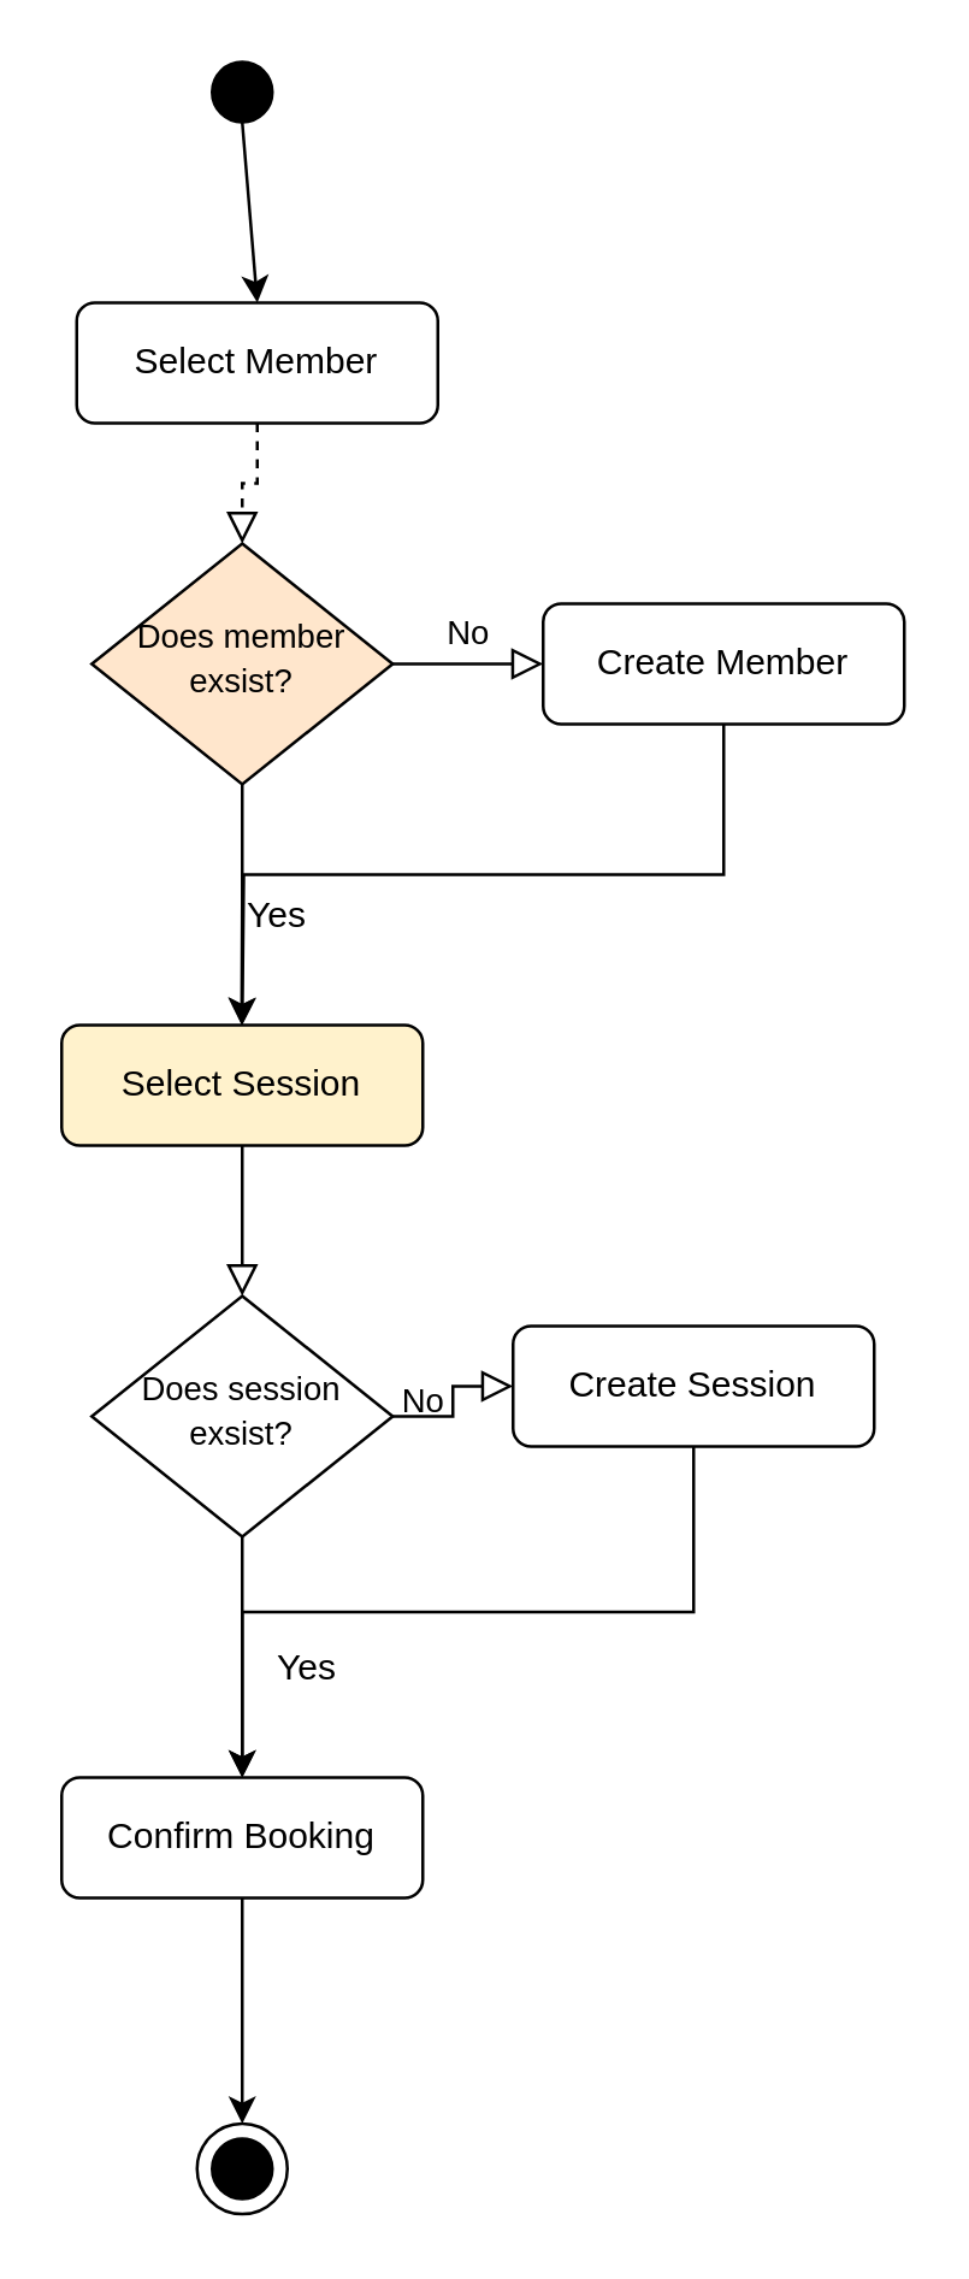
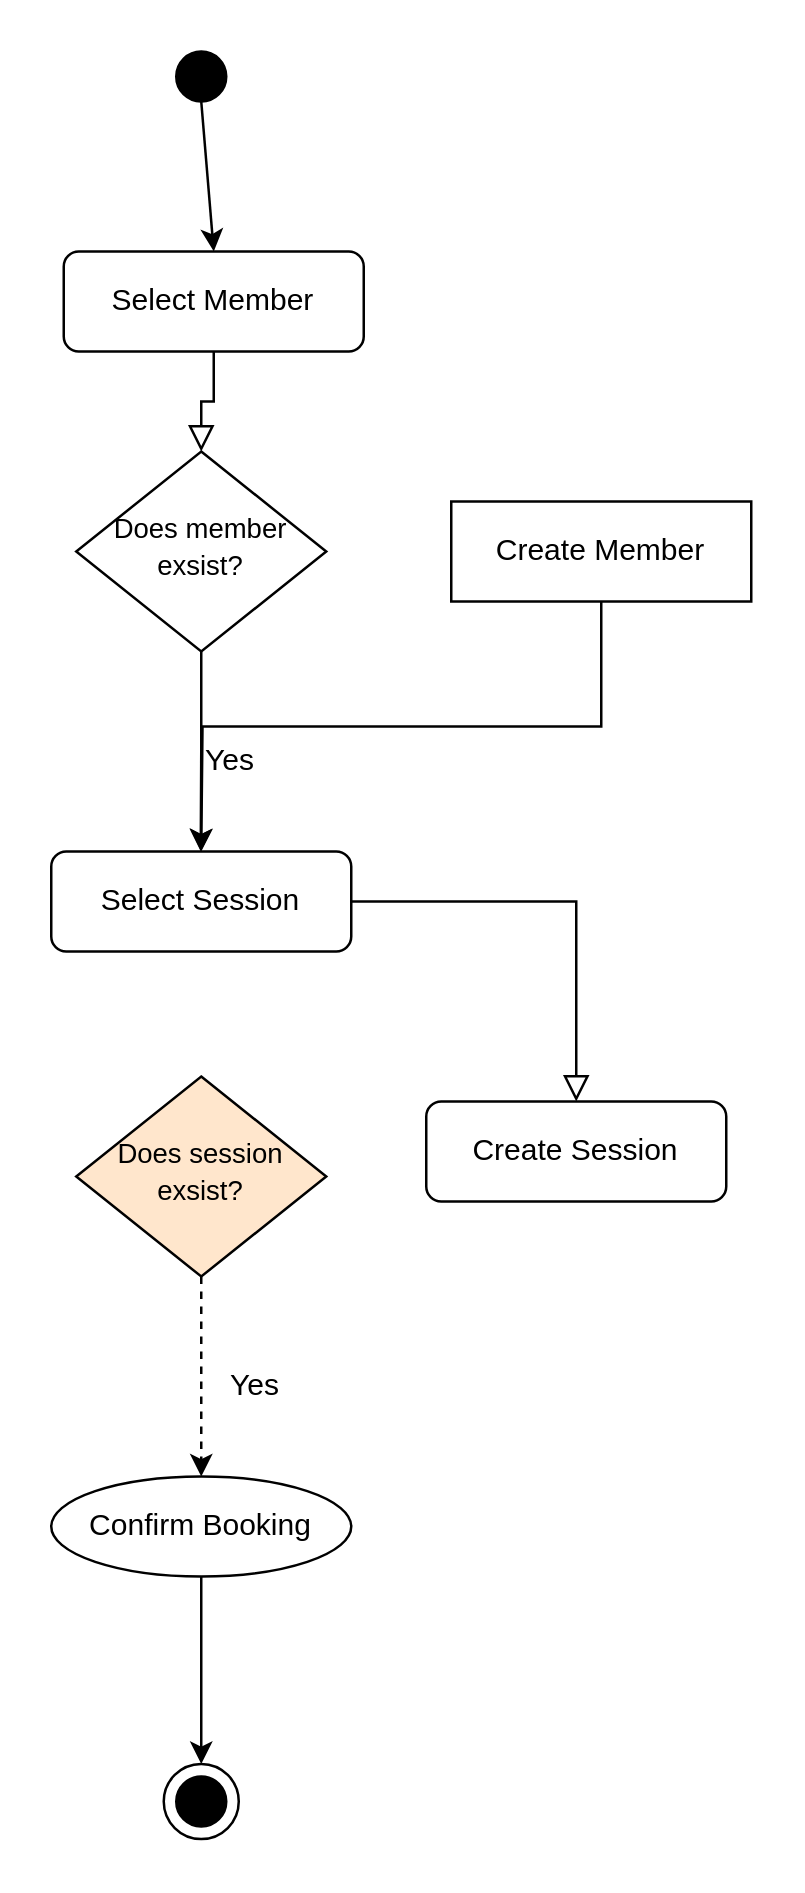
- <mxCell id="2" value="" style="rounded=0;html=1;jettySize=auto;orthogonalLoop=1;fontSize=11;endArrow=block;endFill=0;endSize=8;strokeWidth=1;shadow=0;labelBackgroundColor=none;edgeStyle=orthogonalEdgeStyle;dashed=1;" parent="1" source="3" target="6" edge="1"><mxGeometry relative="1" as="geometry" /></mxCell>
+ <mxCell id="2" value="" style="rounded=0;html=1;jettySize=auto;orthogonalLoop=1;fontSize=11;endArrow=block;endFill=0;endSize=8;strokeWidth=1;shadow=0;labelBackgroundColor=none;edgeStyle=orthogonalEdgeStyle;" parent="1" source="3" target="6" edge="1"><mxGeometry relative="1" as="geometry" /></mxCell>
- <mxCell id="6" value="&lt;font style=&quot;font-size: 11px&quot;&gt;Does member exsist?&lt;/font&gt;" style="rhombus;whiteSpace=wrap;html=1;shadow=0;fontFamily=Helvetica;fontSize=12;align=center;strokeWidth=1;spacing=6;spacingTop=-4;fillColor=#ffe6cc;" parent="1" vertex="1"><mxGeometry x="30" y="180" width="100" height="80" as="geometry" /></mxCell>
+ <mxCell id="6" value="&lt;font style=&quot;font-size: 11px&quot;&gt;Does member exsist?&lt;/font&gt;" style="rhombus;whiteSpace=wrap;html=1;shadow=0;fontFamily=Helvetica;fontSize=12;align=center;strokeWidth=1;spacing=6;spacingTop=-4;" parent="1" vertex="1"><mxGeometry x="30" y="180" width="100" height="80" as="geometry" /></mxCell>
- <mxCell id="4" value="No" style="edgeStyle=orthogonalEdgeStyle;rounded=0;html=1;jettySize=auto;orthogonalLoop=1;fontSize=11;endArrow=block;endFill=0;endSize=8;strokeWidth=1;shadow=0;labelBackgroundColor=none;" parent="1" source="6" target="8" edge="1"><mxGeometry y="10" relative="1" as="geometry"><mxPoint as="offset" /></mxGeometry></mxCell>
- <mxCell id="8" value="Create Member" style="rounded=1;whiteSpace=wrap;html=1;fontSize=12;glass=0;strokeWidth=1;shadow=0;" parent="1" vertex="1"><mxGeometry x="180" y="200" width="120" height="40" as="geometry" /></mxCell>
+ <mxCell id="8" value="Create Member" style="whiteSpace=wrap;html=1;fontSize=12;glass=0;strokeWidth=1;shadow=0;rounded=0;" parent="1" vertex="1"><mxGeometry x="180" y="200" width="120" height="40" as="geometry" /></mxCell>
- <mxCell id="14" value="Select Session" style="rounded=1;whiteSpace=wrap;html=1;fontSize=12;glass=0;strokeWidth=1;shadow=0;fillColor=#fff2cc;" vertex="1" parent="1"><mxGeometry x="20" y="340" width="120" height="40" as="geometry" /></mxCell>
+ <mxCell id="14" value="Select Session" style="rounded=1;whiteSpace=wrap;html=1;fontSize=12;glass=0;strokeWidth=1;shadow=0;" vertex="1" parent="1"><mxGeometry x="20" y="340" width="120" height="40" as="geometry" /></mxCell>
- <mxCell id="13" value="" style="rounded=0;html=1;jettySize=auto;orthogonalLoop=1;fontSize=11;endArrow=block;endFill=0;endSize=8;strokeWidth=1;shadow=0;labelBackgroundColor=none;edgeStyle=orthogonalEdgeStyle;" edge="1" parent="1" source="14" target="17"><mxGeometry relative="1" as="geometry" /></mxCell>
+ <mxCell id="13" value="" style="rounded=0;html=1;jettySize=auto;orthogonalLoop=1;fontSize=11;endArrow=block;endFill=0;endSize=8;strokeWidth=1;shadow=0;labelBackgroundColor=none;edgeStyle=orthogonalEdgeStyle;" edge="1" parent="1" source="14" target="19"><mxGeometry relative="1" as="geometry" /></mxCell>
- <mxCell id="17" value="&lt;font style=&quot;font-size: 11px&quot;&gt;Does session exsist?&lt;/font&gt;" style="rhombus;whiteSpace=wrap;html=1;shadow=0;fontFamily=Helvetica;fontSize=12;align=center;strokeWidth=1;spacing=6;spacingTop=-4;" vertex="1" parent="1"><mxGeometry x="30" y="430" width="100" height="80" as="geometry" /></mxCell>
+ <mxCell id="17" value="&lt;font style=&quot;font-size: 11px&quot;&gt;Does session exsist?&lt;/font&gt;" style="rhombus;whiteSpace=wrap;html=1;shadow=0;fontFamily=Helvetica;fontSize=12;align=center;strokeWidth=1;spacing=6;spacingTop=-4;fillColor=#ffe6cc;" vertex="1" parent="1"><mxGeometry x="30" y="430" width="100" height="80" as="geometry" /></mxCell>
- <mxCell id="15" value="No" style="edgeStyle=orthogonalEdgeStyle;rounded=0;html=1;jettySize=auto;orthogonalLoop=1;fontSize=11;endArrow=block;endFill=0;endSize=8;strokeWidth=1;shadow=0;labelBackgroundColor=none;" edge="1" parent="1" source="17" target="19"><mxGeometry y="10" relative="1" as="geometry"><mxPoint as="offset" /></mxGeometry></mxCell>
- <mxCell id="16" style="edgeStyle=orthogonalEdgeStyle;rounded=0;orthogonalLoop=1;jettySize=auto;html=1;exitX=0.5;exitY=1;exitDx=0;exitDy=0;entryX=0.5;entryY=0;entryDx=0;entryDy=0;" edge="1" parent="1" source="17" target="21"><mxGeometry relative="1" as="geometry" /></mxCell>
+ <mxCell id="16" style="edgeStyle=orthogonalEdgeStyle;rounded=0;orthogonalLoop=1;jettySize=auto;html=1;exitX=0.5;exitY=1;exitDx=0;exitDy=0;entryX=0.5;entryY=0;entryDx=0;entryDy=0;dashed=1;" edge="1" parent="1" source="17" target="21"><mxGeometry relative="1" as="geometry" /></mxCell>
- <mxCell id="18" style="edgeStyle=orthogonalEdgeStyle;rounded=0;orthogonalLoop=1;jettySize=auto;html=1;exitX=0.5;exitY=1;exitDx=0;exitDy=0;entryX=0.5;entryY=0;entryDx=0;entryDy=0;" edge="1" parent="1" source="19" target="21"><mxGeometry relative="1" as="geometry" /></mxCell>
- <mxCell id="21" value="Confirm Booking" style="rounded=1;whiteSpace=wrap;html=1;fontSize=12;glass=0;strokeWidth=1;shadow=0;" vertex="1" parent="1"><mxGeometry x="20" y="590" width="120" height="40" as="geometry" /></mxCell>
+ <mxCell id="21" value="Confirm Booking" style="ellipse;whiteSpace=wrap;html=1;fontSize=12;glass=0;strokeWidth=1;shadow=0;" vertex="1" parent="1"><mxGeometry x="20" y="590" width="120" height="40" as="geometry" /></mxCell>
